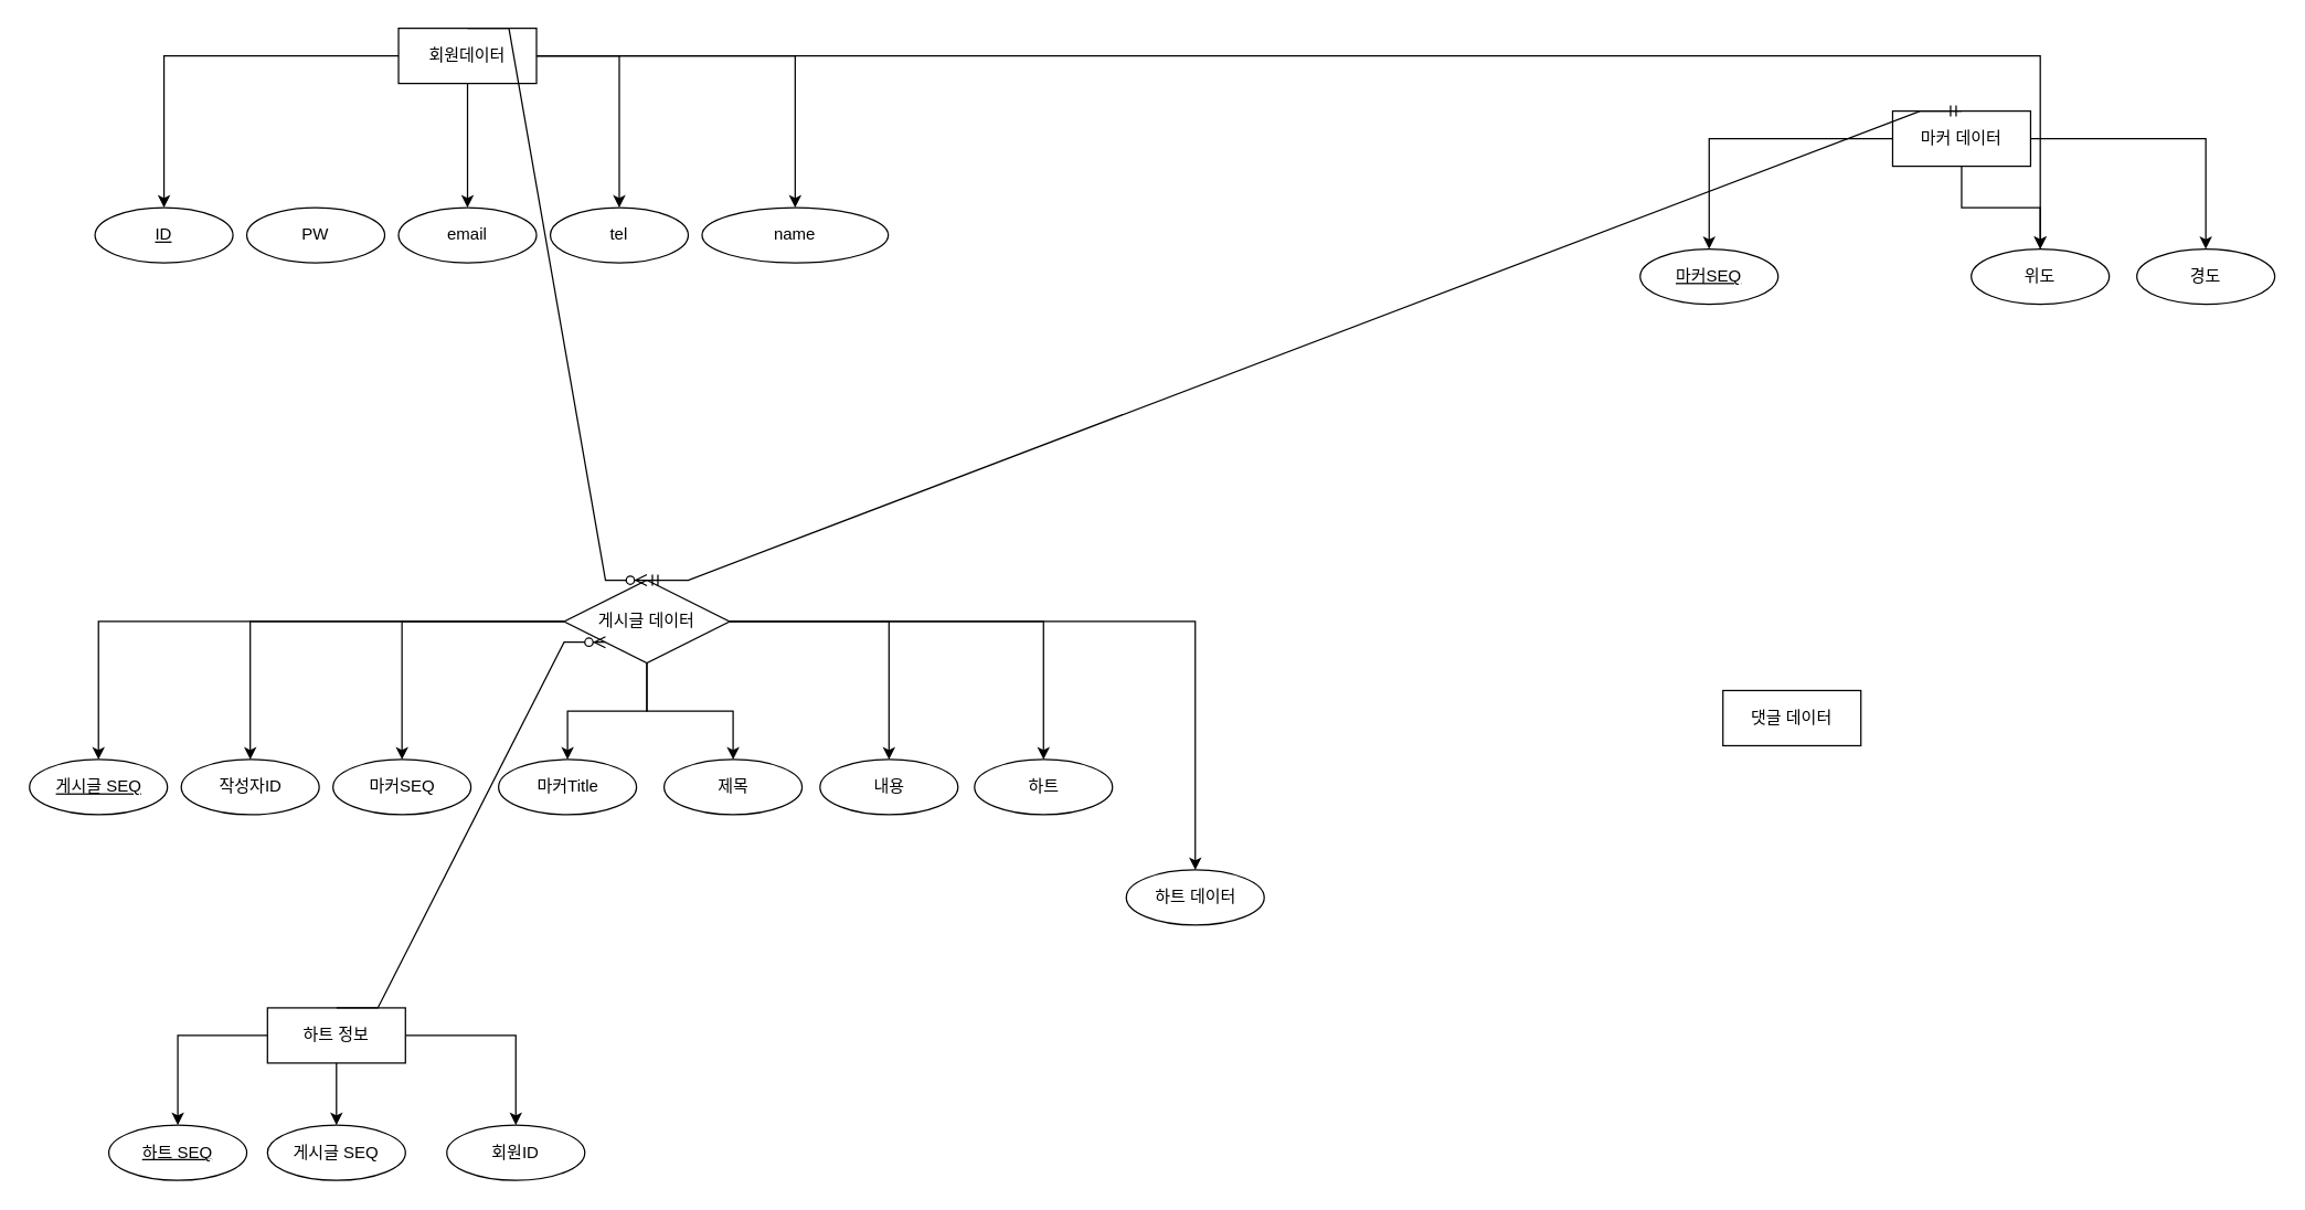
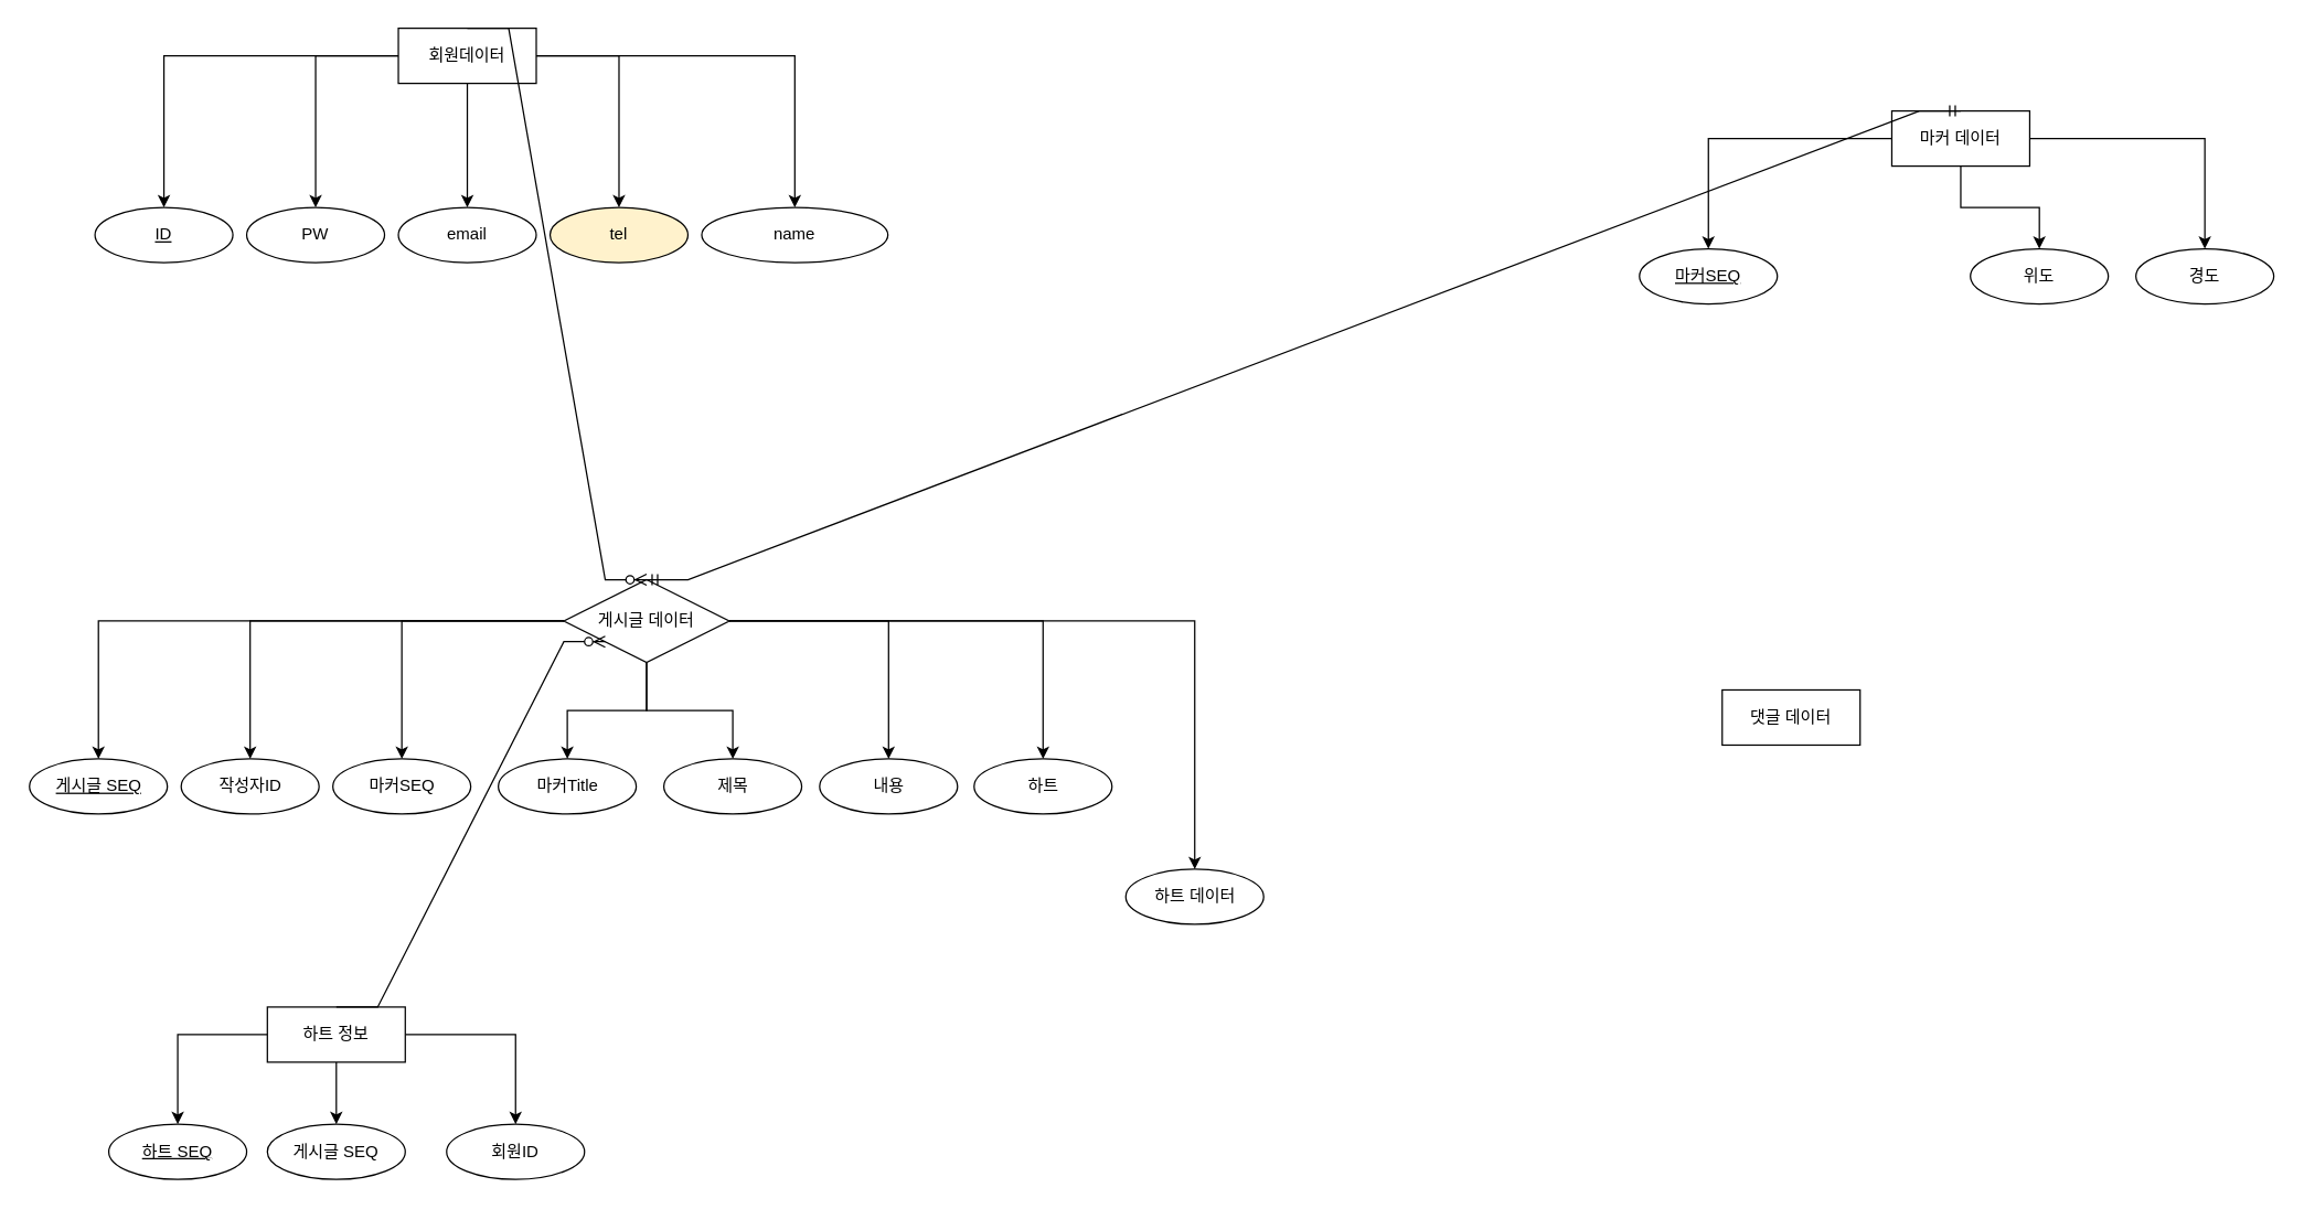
- <mxCell id="3" style="edgeStyle=orthogonalEdgeStyle;rounded=0;orthogonalLoop=1;jettySize=auto;html=1;" edge="1" parent="1" source="7" target="27"><mxGeometry relative="1" as="geometry" /></mxCell>
+ <mxCell id="3" style="edgeStyle=orthogonalEdgeStyle;rounded=0;orthogonalLoop=1;jettySize=auto;html=1;" edge="1" parent="1" source="7" target="8"><mxGeometry relative="1" as="geometry" /></mxCell>
- <mxCell id="10" value="tel" style="ellipse;whiteSpace=wrap;html=1;align=center;" vertex="1" parent="1"><mxGeometry x="398" y="150" width="100" height="40" as="geometry" /></mxCell>
+ <mxCell id="10" value="tel" style="ellipse;whiteSpace=wrap;html=1;align=center;fillColor=#fff2cc;" vertex="1" parent="1"><mxGeometry x="398" y="150" width="100" height="40" as="geometry" /></mxCell>
